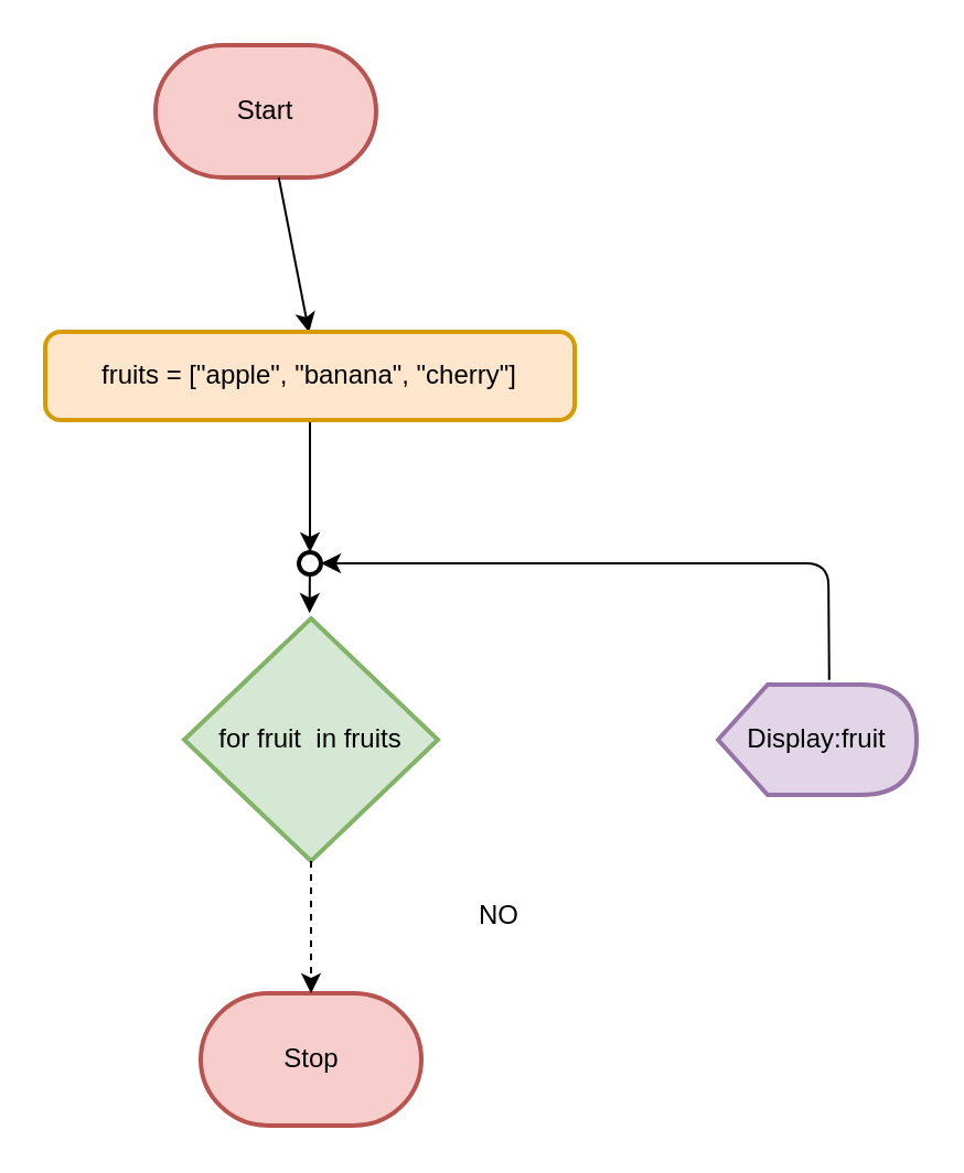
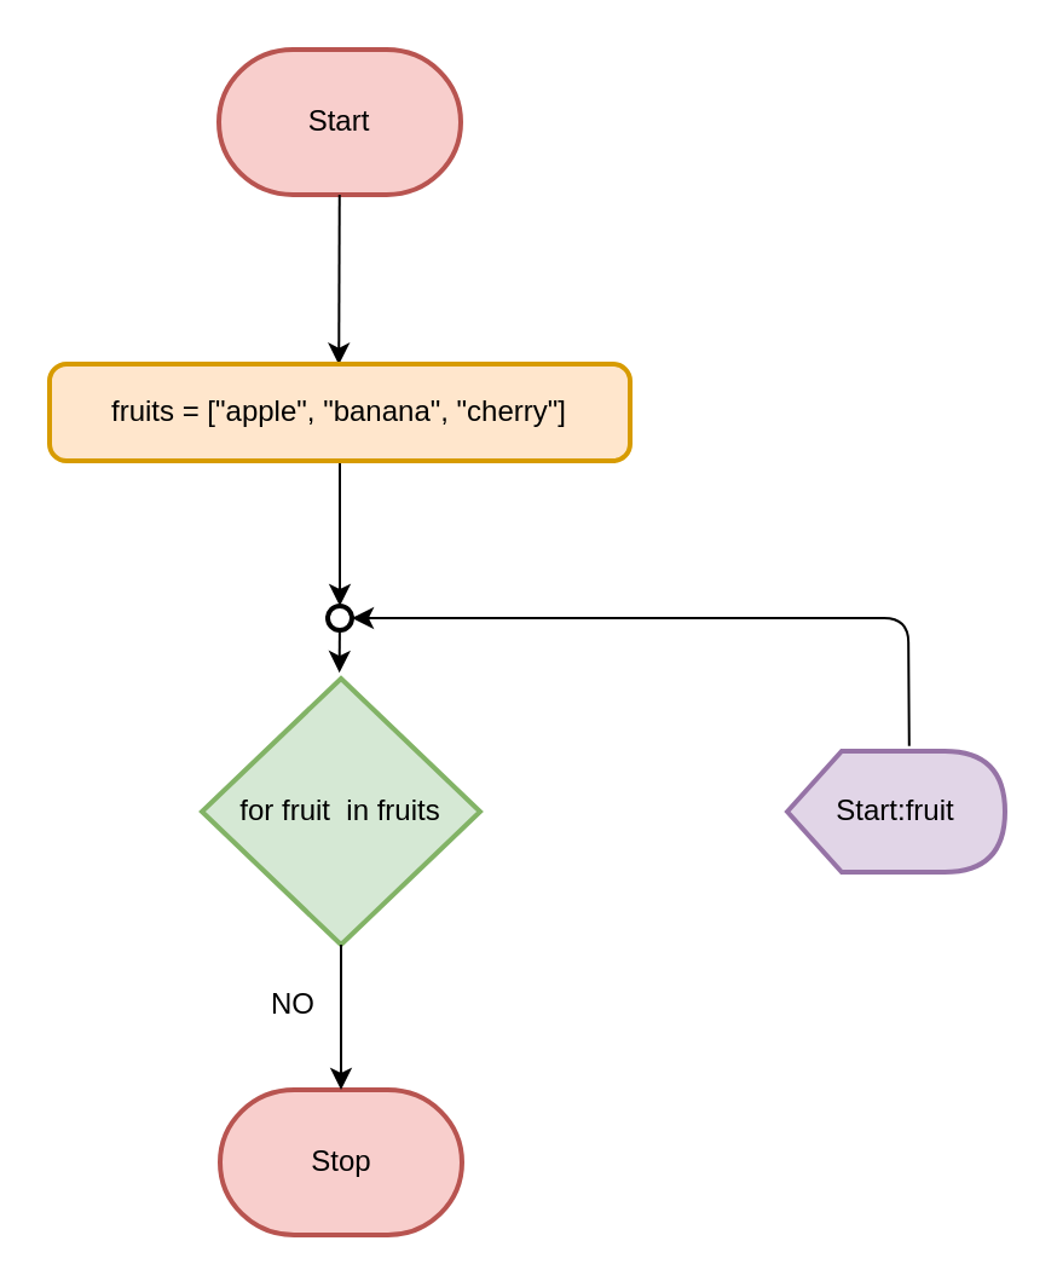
- <mxCell id="2" value="Start" style="strokeWidth=2;html=1;shape=mxgraph.flowchart.terminator;whiteSpace=wrap;fillColor=#f8cecc;strokeColor=#b85450;" vertex="1" parent="1"><mxGeometry x="70" y="20" width="100" height="60" as="geometry" /></mxCell>
+ <mxCell id="2" value="Start" style="strokeWidth=2;html=1;shape=mxgraph.flowchart.terminator;whiteSpace=wrap;fillColor=#f8cecc;strokeColor=#b85450;" vertex="1" parent="1"><mxGeometry x="90" y="20" width="100" height="60" as="geometry" /></mxCell>
- <mxCell id="4" value="Display:fruit" style="shape=display;whiteSpace=wrap;html=1;strokeWidth=2;fillColor=#e1d5e7;strokeColor=#9673a6;" vertex="1" parent="1"><mxGeometry x="325" y="310" width="90" height="50" as="geometry" /></mxCell>
+ <mxCell id="4" value="Start:fruit" style="shape=display;whiteSpace=wrap;html=1;strokeWidth=2;fillColor=#e1d5e7;strokeColor=#9673a6;" vertex="1" parent="1"><mxGeometry x="325" y="310" width="90" height="50" as="geometry" /></mxCell>
- <mxCell id="13" value="NO" style="text;strokeColor=none;align=center;fillColor=none;html=1;verticalAlign=middle;whiteSpace=wrap;rounded=0;" vertex="1" parent="1"><mxGeometry x="195.5" y="400" width="60" height="30" as="geometry" /></mxCell>
+ <mxCell id="13" value="NO" style="text;strokeColor=none;align=center;fillColor=none;html=1;verticalAlign=middle;whiteSpace=wrap;rounded=0;" vertex="1" parent="1"><mxGeometry x="90.5" y="400" width="60" height="30" as="geometry" /></mxCell>
- <mxCell id="9" style="edgeStyle=none;html=1;entryX=0.5;entryY=0;entryDx=0;entryDy=0;entryPerimeter=0;dashed=1;" edge="1" parent="1" source="5" target="3"><mxGeometry relative="1" as="geometry" /></mxCell>
+ <mxCell id="9" style="edgeStyle=none;html=1;entryX=0.5;entryY=0;entryDx=0;entryDy=0;entryPerimeter=0;" edge="1" parent="1" source="5" target="3"><mxGeometry relative="1" as="geometry" /></mxCell>
